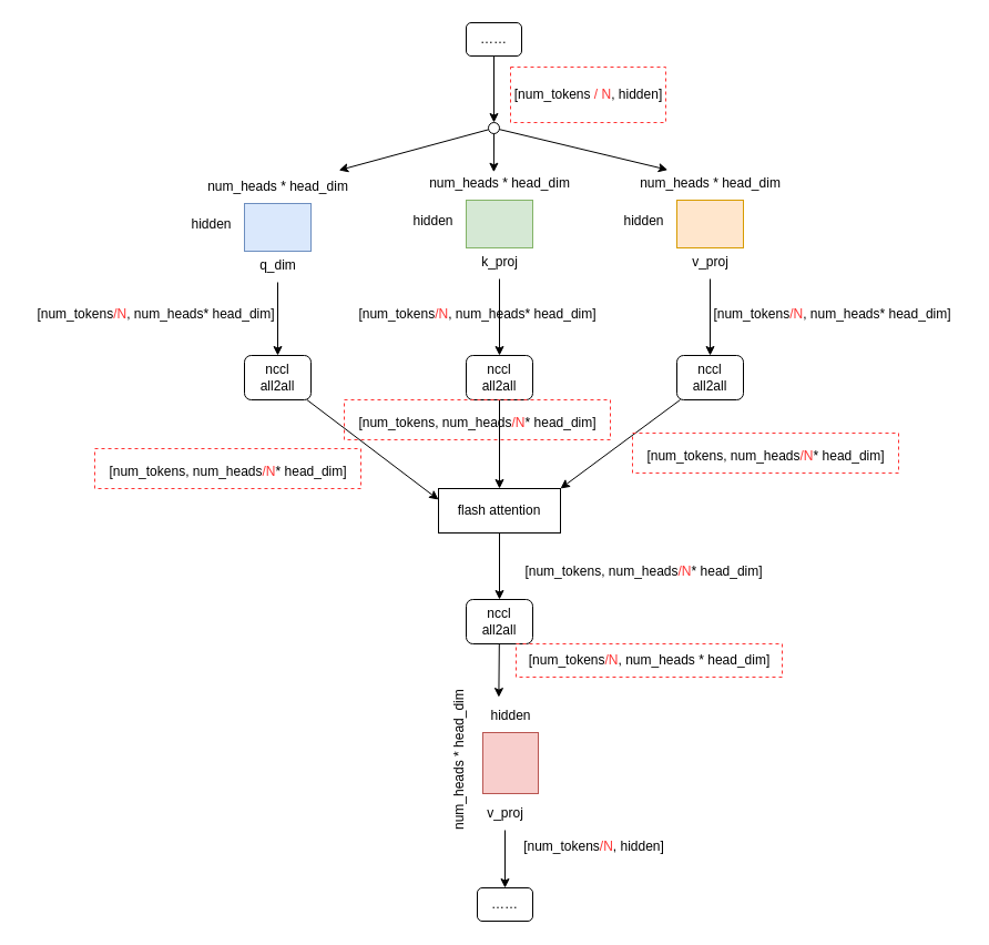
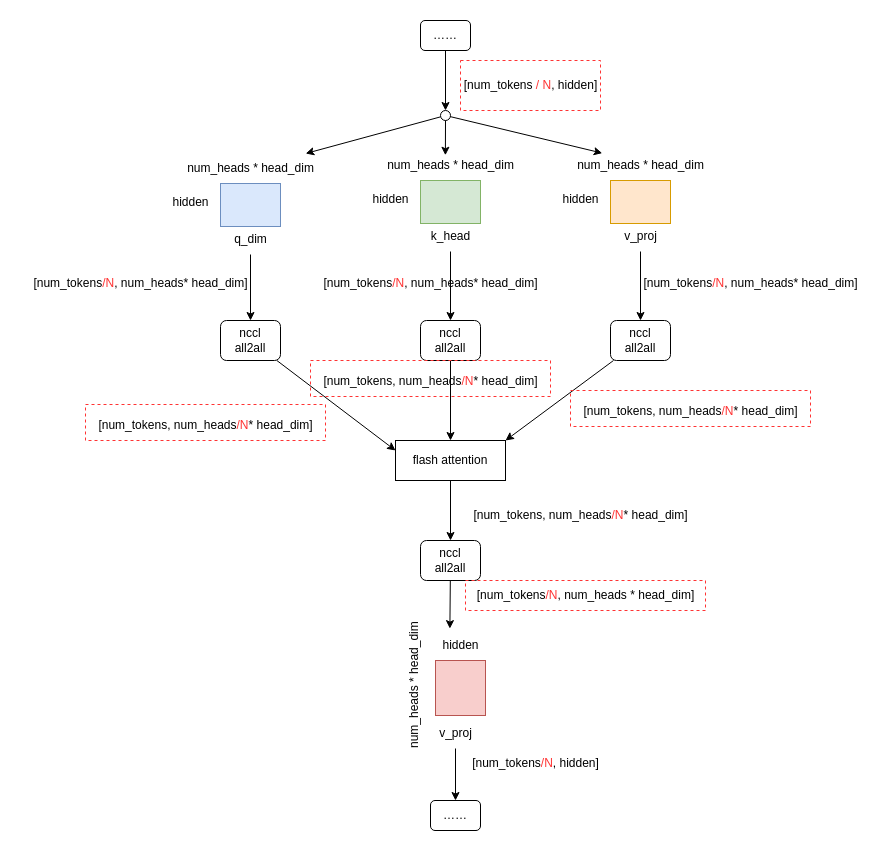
- <mxCell id="9" value="k_proj" style="text;html=1;align=center;verticalAlign=middle;resizable=0;points=[];autosize=1;strokeColor=none;fillColor=none;" vertex="1" parent="5"><mxGeometry x="60" y="71" width="60" height="30" as="geometry" /></mxCell>
+ <mxCell id="9" value="k_head" style="text;html=1;align=center;verticalAlign=middle;resizable=0;points=[];autosize=1;strokeColor=none;fillColor=none;" vertex="1" parent="5"><mxGeometry x="60" y="71" width="60" height="30" as="geometry" /></mxCell>
